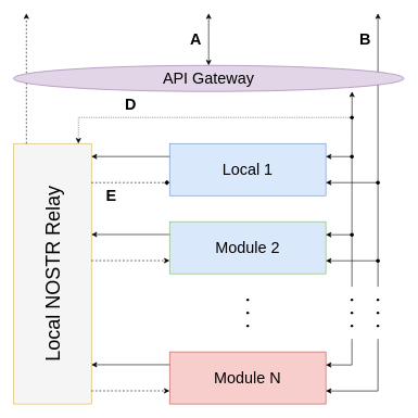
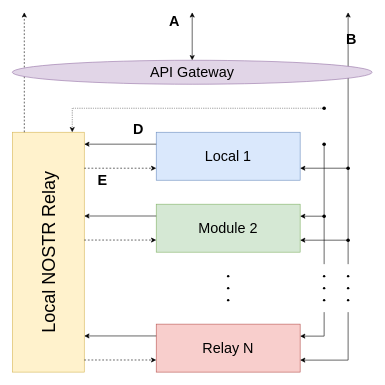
- <mxCell id="33" value="&lt;b&gt;A&lt;/b&gt;" style="text;html=1;align=center;verticalAlign=middle;resizable=0;points=[];autosize=1;strokeColor=none;fillColor=none;fontSize=24;" vertex="1" parent="1"><mxGeometry x="280" y="40" width="40" height="40" as="geometry" /></mxCell>
+ <mxCell id="33" value="&lt;b&gt;A&lt;/b&gt;" style="text;html=1;align=center;verticalAlign=middle;resizable=0;points=[];autosize=1;strokeColor=none;fillColor=none;fontSize=24;" vertex="1" parent="1"><mxGeometry x="270" y="15" width="40" height="40" as="geometry" /></mxCell>
- <mxCell id="34" value="&lt;b&gt;B&lt;/b&gt;" style="text;html=1;align=center;verticalAlign=middle;resizable=0;points=[];autosize=1;strokeColor=none;fillColor=none;fontSize=24;" vertex="1" parent="1"><mxGeometry x="540" y="40" width="40" height="40" as="geometry" /></mxCell>
+ <mxCell id="34" value="&lt;b&gt;B&lt;/b&gt;" style="text;html=1;align=center;verticalAlign=middle;resizable=0;points=[];autosize=1;strokeColor=none;fillColor=none;fontSize=24;" vertex="1" parent="1"><mxGeometry x="565" y="45" width="40" height="40" as="geometry" /></mxCell>
- <mxCell id="35" value="&lt;b&gt;D&lt;/b&gt;" style="text;html=1;align=center;verticalAlign=middle;resizable=0;points=[];autosize=1;strokeColor=none;fillColor=none;fontSize=24;" vertex="1" parent="1"><mxGeometry x="180" y="140" width="40" height="40" as="geometry" /></mxCell>
+ <mxCell id="35" value="&lt;b&gt;D&lt;/b&gt;" style="text;html=1;align=center;verticalAlign=middle;resizable=0;points=[];autosize=1;strokeColor=none;fillColor=none;fontSize=24;" vertex="1" parent="1"><mxGeometry x="210" y="195" width="40" height="40" as="geometry" /></mxCell>
- <mxCell id="7" value="" style="endArrow=classic;startArrow=classic;html=1;rounded=0;exitX=1;exitY=0.25;exitDx=0;exitDy=0;entryX=0.867;entryY=1;entryDx=0;entryDy=0;entryPerimeter=0;" edge="1" parent="1" source="3" target="38"><mxGeometry width="50" height="50" relative="1" as="geometry"><mxPoint x="540" y="260" as="sourcePoint" /><mxPoint x="540" y="150" as="targetPoint" /><Array as="points"><mxPoint x="540" y="240" /></Array></mxGeometry></mxCell>
- <mxCell id="6" value="" style="endArrow=diamond;startArrow=none;html=1;rounded=0;entryX=0;entryY=0.75;entryDx=0;entryDy=0;exitX=1;exitY=0.15;exitDx=0;exitDy=0;exitPerimeter=0;startFill=0;dashed=1;" edge="1" parent="1" source="2" target="3"><mxGeometry width="50" height="50" relative="1" as="geometry"><mxPoint x="180" y="270" as="sourcePoint" /><mxPoint x="240" y="260" as="targetPoint" /></mxGeometry></mxCell>
+ <mxCell id="6" value="" style="endArrow=classic;startArrow=none;html=1;rounded=0;entryX=0;entryY=0.75;entryDx=0;entryDy=0;exitX=1;exitY=0.15;exitDx=0;exitDy=0;exitPerimeter=0;startFill=0;dashed=1;" edge="1" parent="1" source="2" target="3"><mxGeometry width="50" height="50" relative="1" as="geometry"><mxPoint x="180" y="270" as="sourcePoint" /><mxPoint x="240" y="260" as="targetPoint" /></mxGeometry></mxCell>
- <mxCell id="4" value="&lt;font style=&quot;font-size: 24px;&quot;&gt;Module 2&lt;/font&gt;" style="rounded=0;whiteSpace=wrap;html=1;fillColor=#dae8fc;strokeColor=#82b366;" vertex="1" parent="1"><mxGeometry x="260" y="340" width="240" height="80" as="geometry" /></mxCell>
+ <mxCell id="4" value="&lt;font style=&quot;font-size: 24px;&quot;&gt;Module 2&lt;/font&gt;" style="rounded=0;whiteSpace=wrap;html=1;fillColor=#d5e8d4;strokeColor=#82b366;" vertex="1" parent="1"><mxGeometry x="260" y="340" width="240" height="80" as="geometry" /></mxCell>
- <mxCell id="2" value="Local NOSTR Relay" style="rounded=0;whiteSpace=wrap;html=1;horizontal=0;fontSize=30;fillColor=#f5f5f5;strokeColor=#d6b656;" vertex="1" parent="1"><mxGeometry x="20" y="220" width="120" height="400" as="geometry" /></mxCell>
+ <mxCell id="2" value="Local NOSTR Relay" style="rounded=0;whiteSpace=wrap;html=1;horizontal=0;fontSize=30;fillColor=#fff2cc;strokeColor=#d6b656;" vertex="1" parent="1"><mxGeometry x="20" y="220" width="120" height="400" as="geometry" /></mxCell>
- <mxCell id="5" value="&lt;font style=&quot;font-size: 24px;&quot;&gt;Module N&lt;/font&gt;" style="rounded=0;whiteSpace=wrap;html=1;fillColor=#f8cecc;strokeColor=#b85450;" vertex="1" parent="1"><mxGeometry x="260" y="540" width="240" height="80" as="geometry" /></mxCell>
+ <mxCell id="5" value="&lt;font style=&quot;font-size: 24px;&quot;&gt;Relay N&lt;/font&gt;" style="rounded=0;whiteSpace=wrap;html=1;fillColor=#f8cecc;strokeColor=#b85450;" vertex="1" parent="1"><mxGeometry x="260" y="540" width="240" height="80" as="geometry" /></mxCell>
